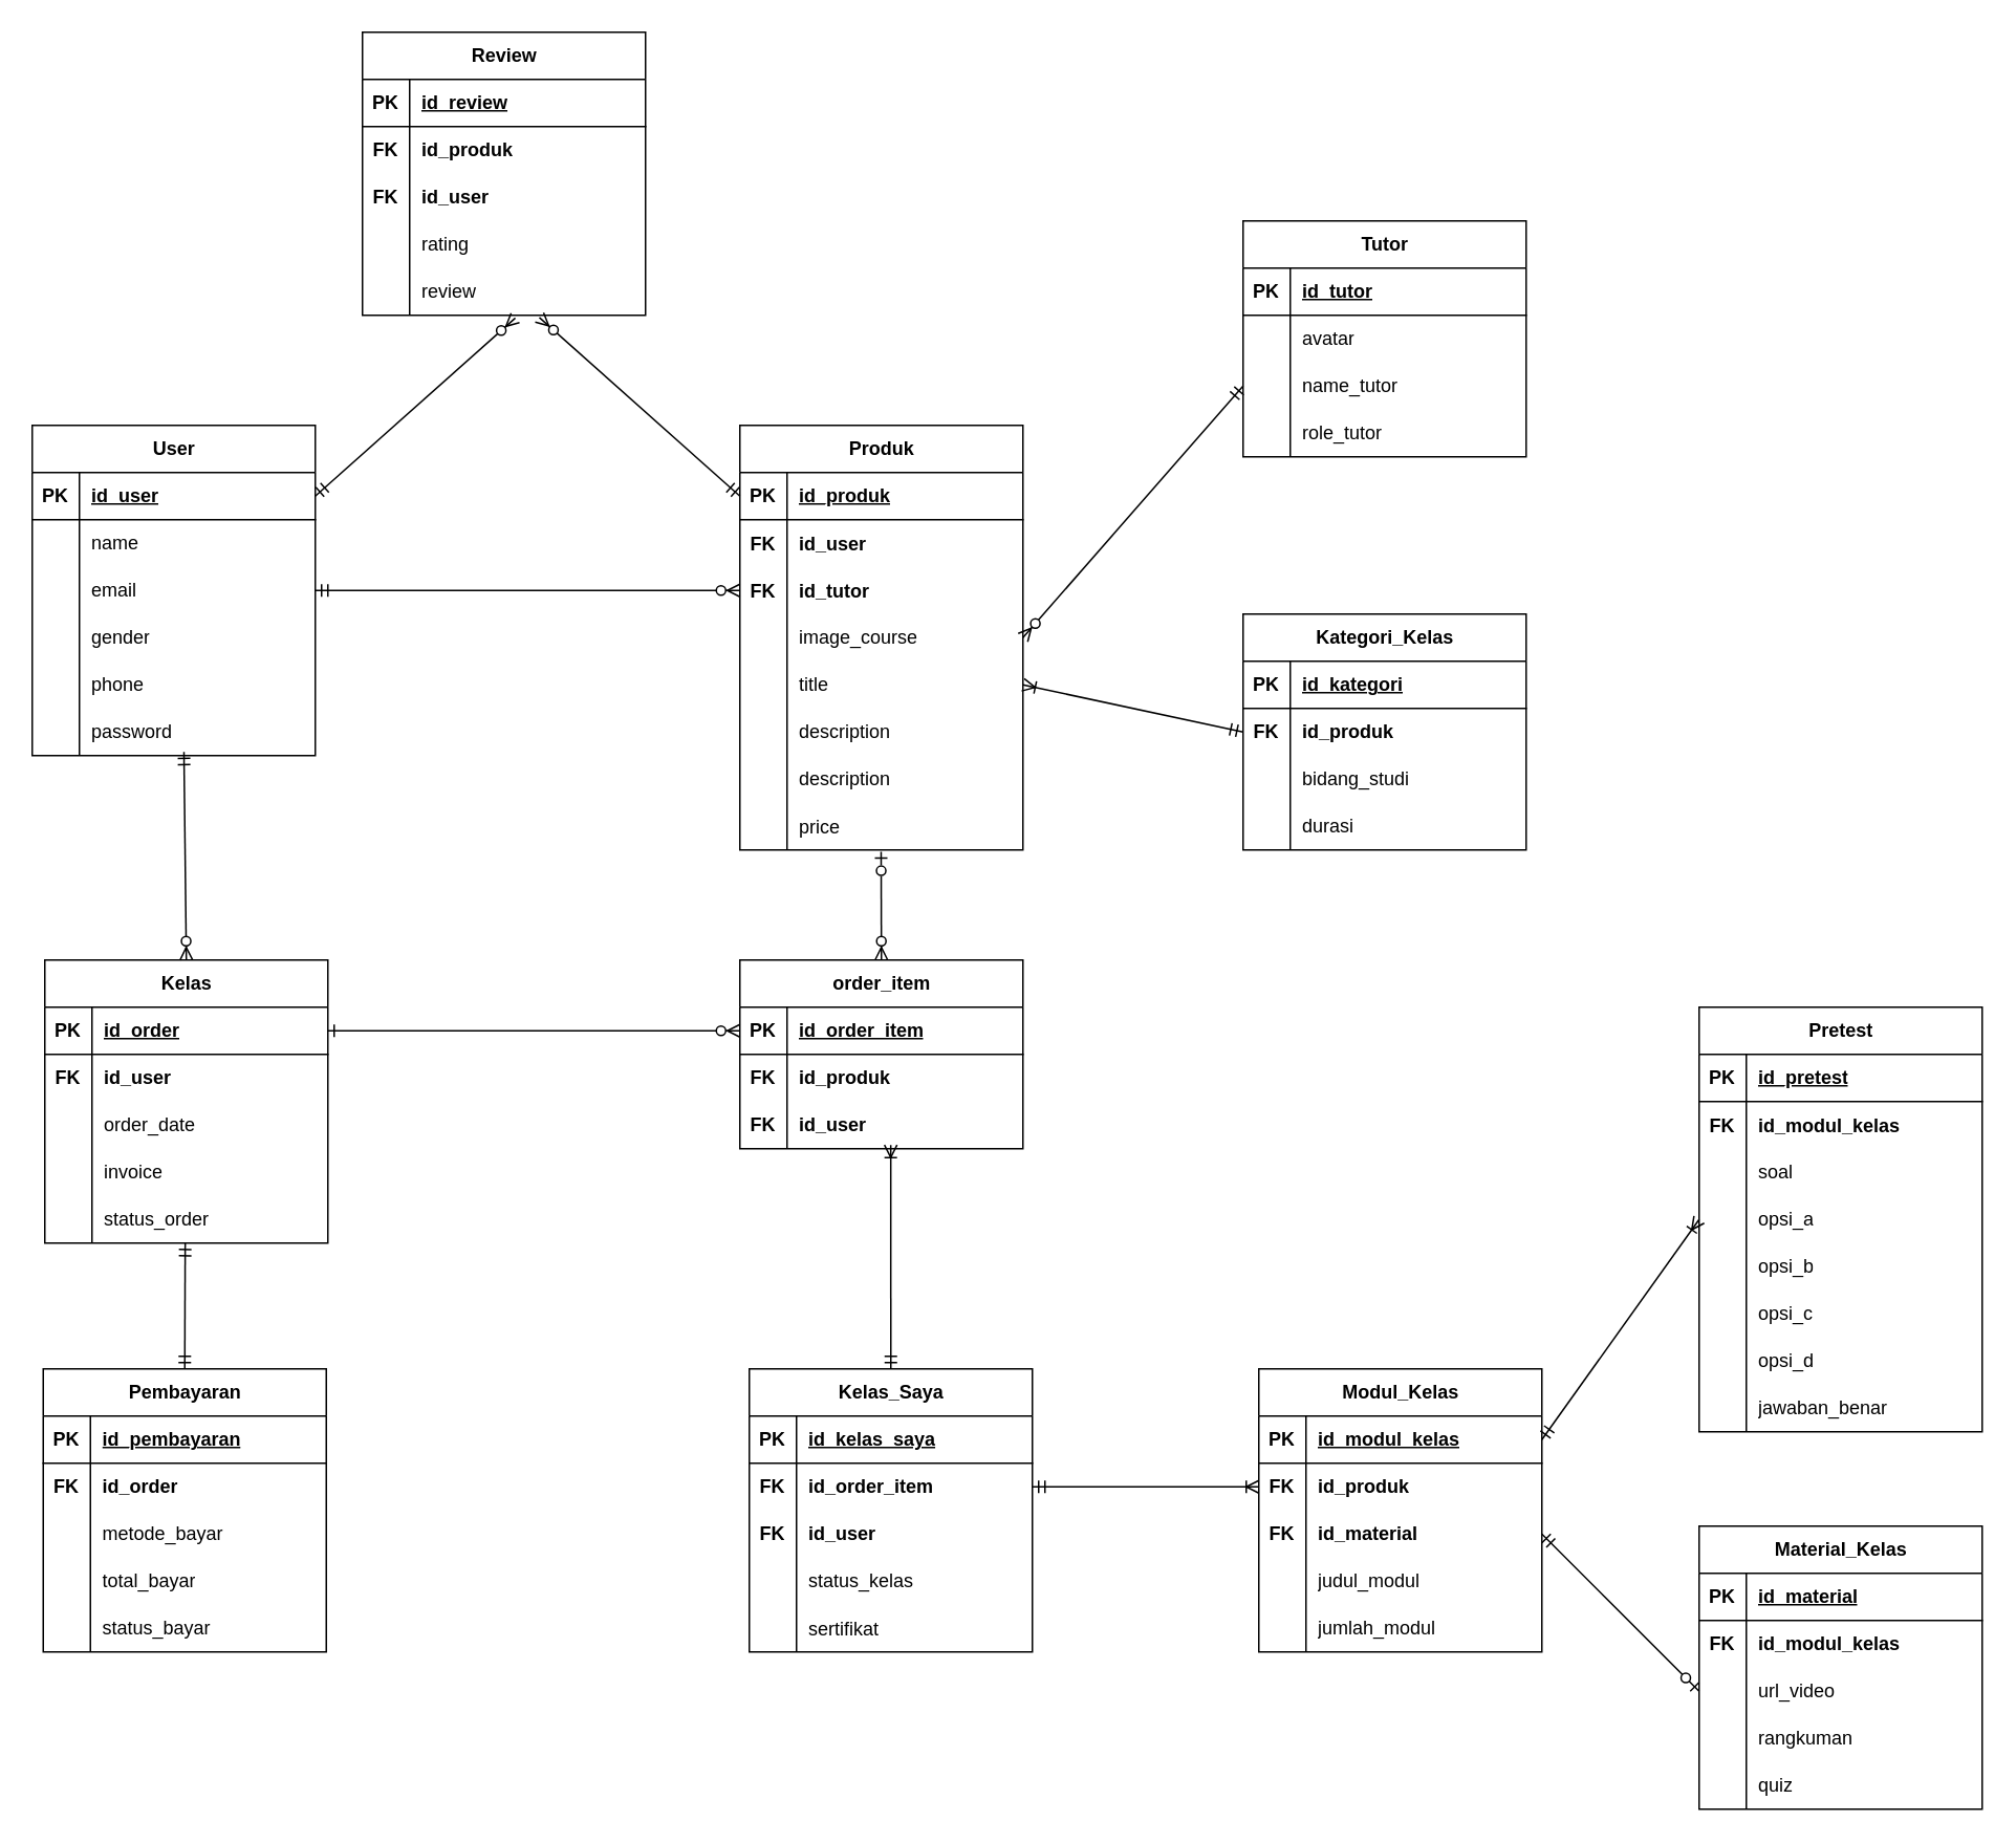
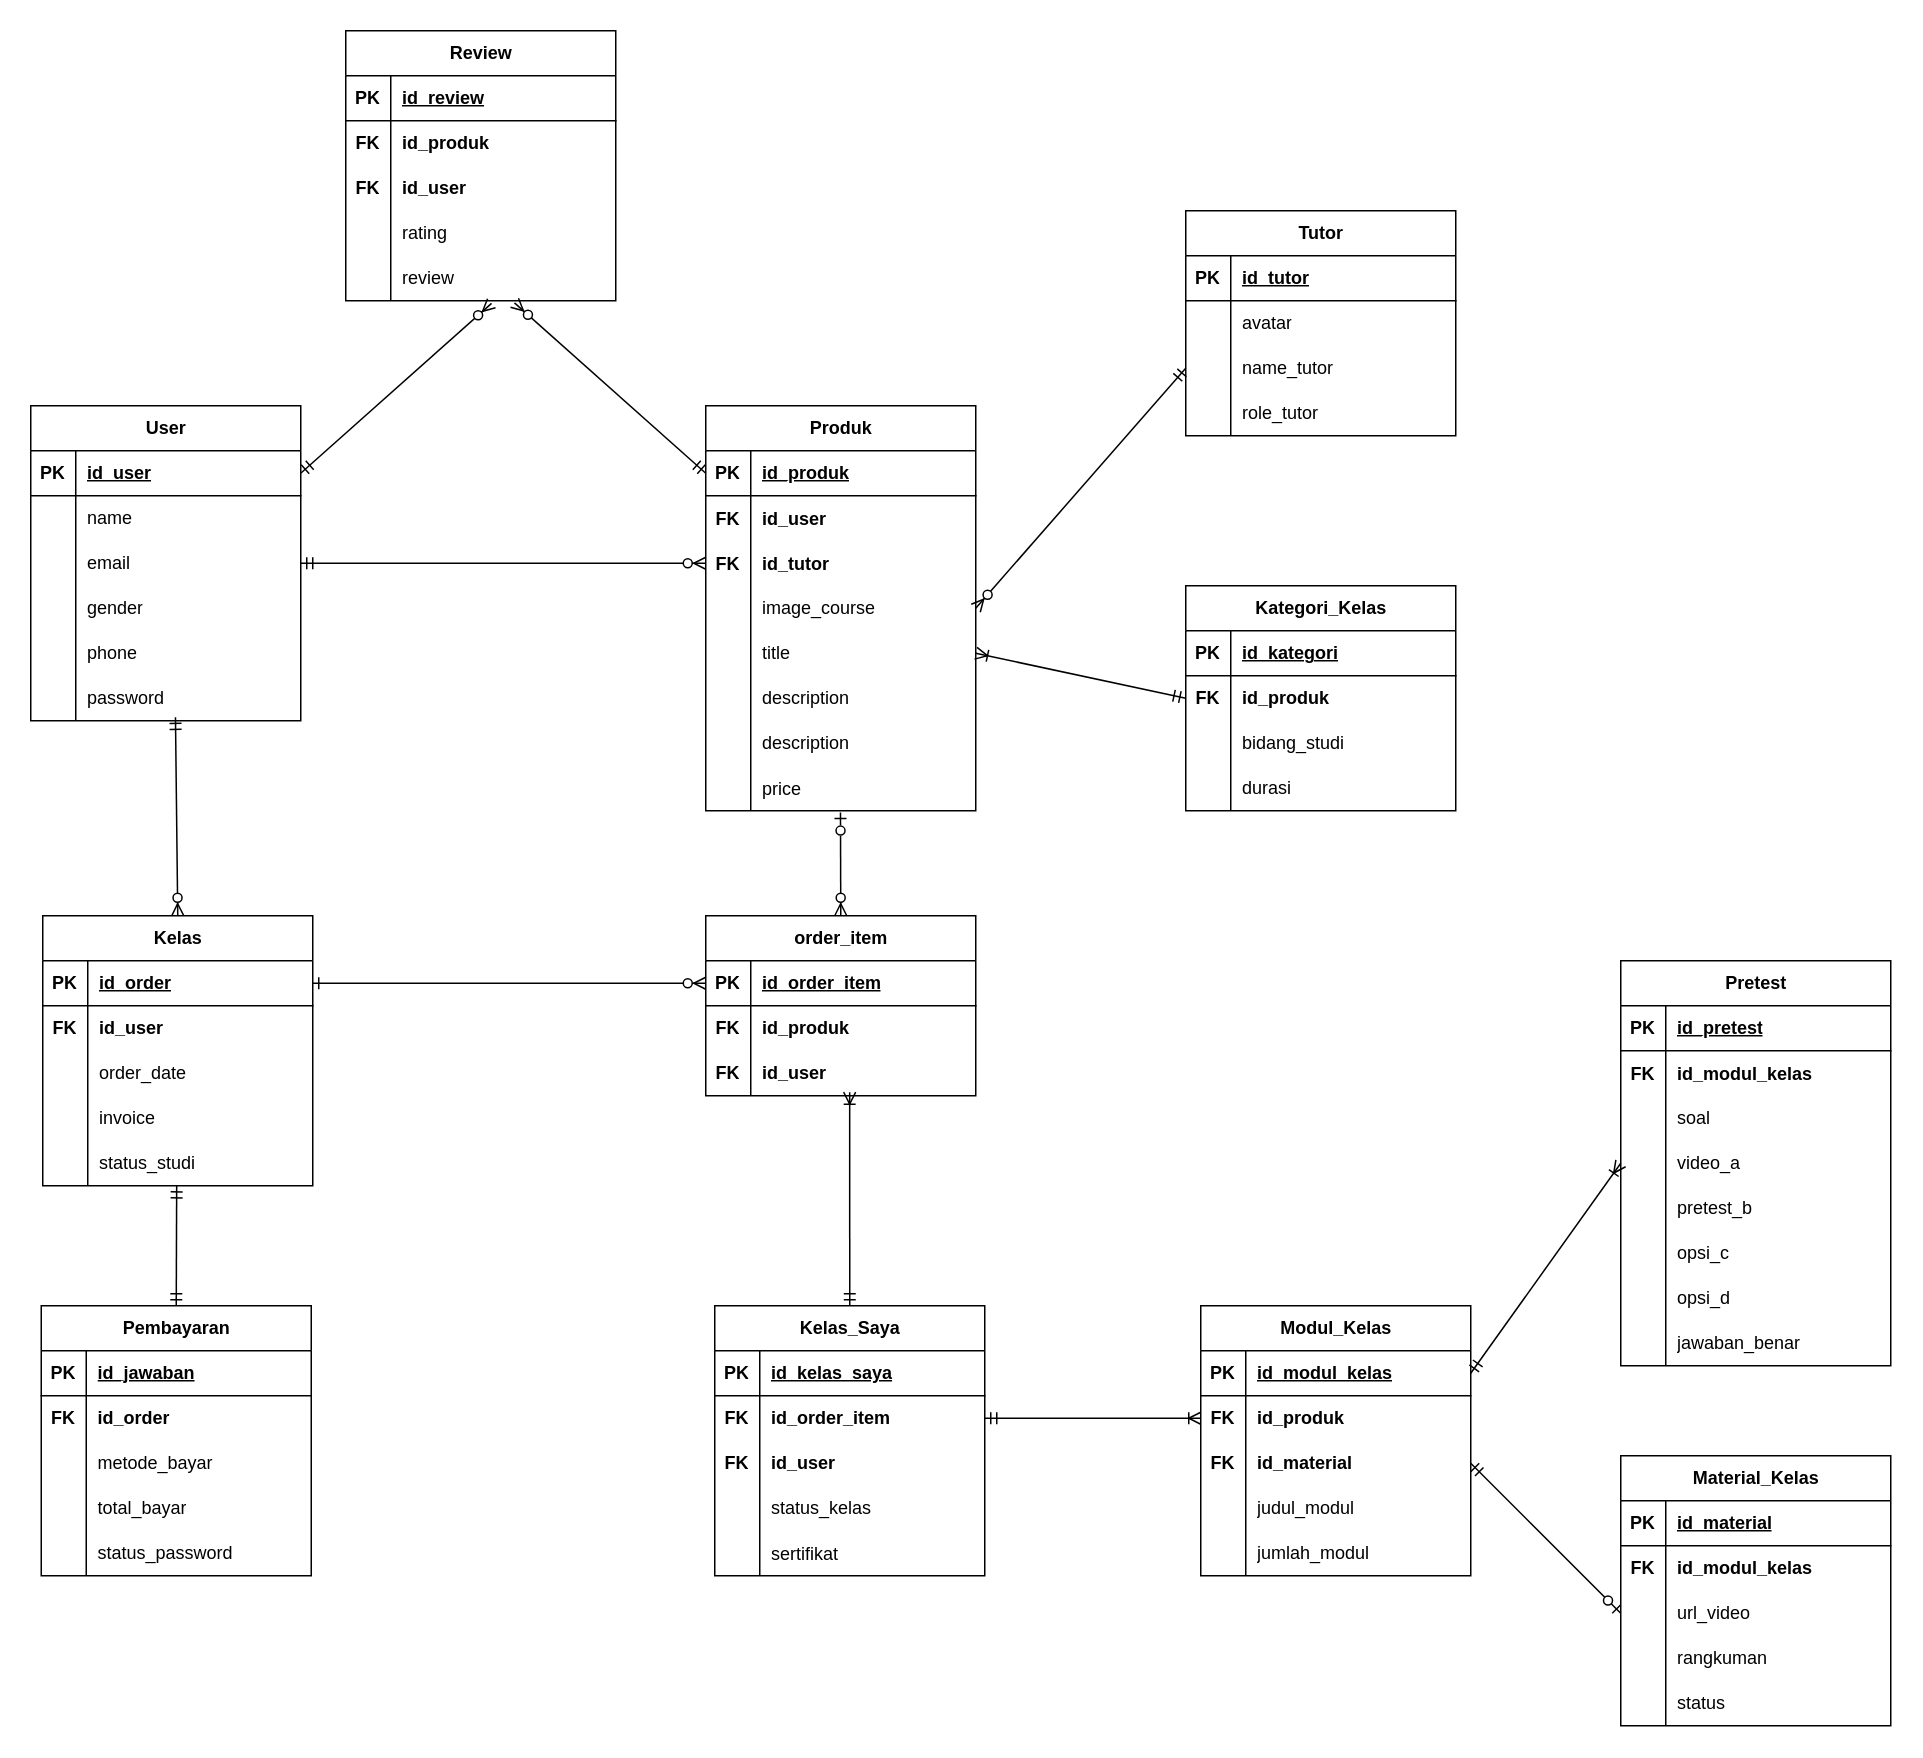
- <mxCell id="160" value="status_order" style="shape=partialRectangle;connectable=0;fillColor=none;top=0;left=0;bottom=0;right=0;align=left;spacingLeft=6;overflow=hidden;whiteSpace=wrap;html=1;" parent="158" vertex="1"><mxGeometry x="30" width="150" height="30" as="geometry"><mxRectangle width="150" height="30" as="alternateBounds" /></mxGeometry></mxCell>
+ <mxCell id="160" value="status_studi" style="shape=partialRectangle;connectable=0;fillColor=none;top=0;left=0;bottom=0;right=0;align=left;spacingLeft=6;overflow=hidden;whiteSpace=wrap;html=1;" parent="158" vertex="1"><mxGeometry x="30" width="150" height="30" as="geometry"><mxRectangle width="150" height="30" as="alternateBounds" /></mxGeometry></mxCell>
- <mxCell id="116" value="opsi_a" style="shape=partialRectangle;connectable=0;fillColor=none;top=0;left=0;bottom=0;right=0;align=left;spacingLeft=6;overflow=hidden;whiteSpace=wrap;html=1;" parent="114" vertex="1"><mxGeometry x="30" width="150" height="30" as="geometry"><mxRectangle width="150" height="30" as="alternateBounds" /></mxGeometry></mxCell>
+ <mxCell id="116" value="video_a" style="shape=partialRectangle;connectable=0;fillColor=none;top=0;left=0;bottom=0;right=0;align=left;spacingLeft=6;overflow=hidden;whiteSpace=wrap;html=1;" parent="114" vertex="1"><mxGeometry x="30" width="150" height="30" as="geometry"><mxRectangle width="150" height="30" as="alternateBounds" /></mxGeometry></mxCell>
- <mxCell id="119" value="opsi_b" style="shape=partialRectangle;connectable=0;fillColor=none;top=0;left=0;bottom=0;right=0;align=left;spacingLeft=6;overflow=hidden;whiteSpace=wrap;html=1;" parent="117" vertex="1"><mxGeometry x="30" width="150" height="30" as="geometry"><mxRectangle width="150" height="30" as="alternateBounds" /></mxGeometry></mxCell>
+ <mxCell id="119" value="pretest_b" style="shape=partialRectangle;connectable=0;fillColor=none;top=0;left=0;bottom=0;right=0;align=left;spacingLeft=6;overflow=hidden;whiteSpace=wrap;html=1;" parent="117" vertex="1"><mxGeometry x="30" width="150" height="30" as="geometry"><mxRectangle width="150" height="30" as="alternateBounds" /></mxGeometry></mxCell>
- <mxCell id="132" value="id_pembayaran" style="shape=partialRectangle;connectable=0;fillColor=none;top=0;left=0;bottom=0;right=0;align=left;spacingLeft=6;fontStyle=5;overflow=hidden;whiteSpace=wrap;html=1;" parent="130" vertex="1"><mxGeometry x="30" width="150" height="30" as="geometry"><mxRectangle width="150" height="30" as="alternateBounds" /></mxGeometry></mxCell>
+ <mxCell id="132" value="id_jawaban" style="shape=partialRectangle;connectable=0;fillColor=none;top=0;left=0;bottom=0;right=0;align=left;spacingLeft=6;fontStyle=5;overflow=hidden;whiteSpace=wrap;html=1;" parent="130" vertex="1"><mxGeometry x="30" width="150" height="30" as="geometry"><mxRectangle width="150" height="30" as="alternateBounds" /></mxGeometry></mxCell>
- <mxCell id="144" value="status_bayar" style="shape=partialRectangle;connectable=0;fillColor=none;top=0;left=0;bottom=0;right=0;align=left;spacingLeft=6;overflow=hidden;whiteSpace=wrap;html=1;fontStyle=0" parent="142" vertex="1"><mxGeometry x="30" width="150" height="30" as="geometry"><mxRectangle width="150" height="30" as="alternateBounds" /></mxGeometry></mxCell>
+ <mxCell id="144" value="status_password" style="shape=partialRectangle;connectable=0;fillColor=none;top=0;left=0;bottom=0;right=0;align=left;spacingLeft=6;overflow=hidden;whiteSpace=wrap;html=1;fontStyle=0" parent="142" vertex="1"><mxGeometry x="30" width="150" height="30" as="geometry"><mxRectangle width="150" height="30" as="alternateBounds" /></mxGeometry></mxCell>
- <mxCell id="103" value="quiz" style="shape=partialRectangle;connectable=0;fillColor=none;top=0;left=0;bottom=0;right=0;align=left;spacingLeft=6;overflow=hidden;whiteSpace=wrap;html=1;" parent="101" vertex="1"><mxGeometry x="30" width="150" height="30" as="geometry"><mxRectangle width="150" height="30" as="alternateBounds" /></mxGeometry></mxCell>
+ <mxCell id="103" value="status" style="shape=partialRectangle;connectable=0;fillColor=none;top=0;left=0;bottom=0;right=0;align=left;spacingLeft=6;overflow=hidden;whiteSpace=wrap;html=1;" parent="101" vertex="1"><mxGeometry x="30" width="150" height="30" as="geometry"><mxRectangle width="150" height="30" as="alternateBounds" /></mxGeometry></mxCell>
